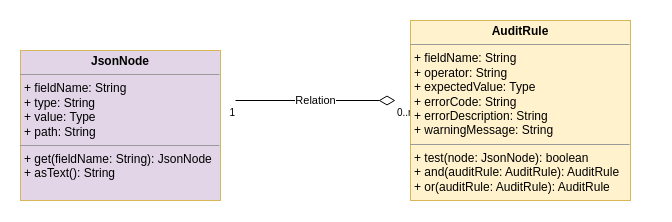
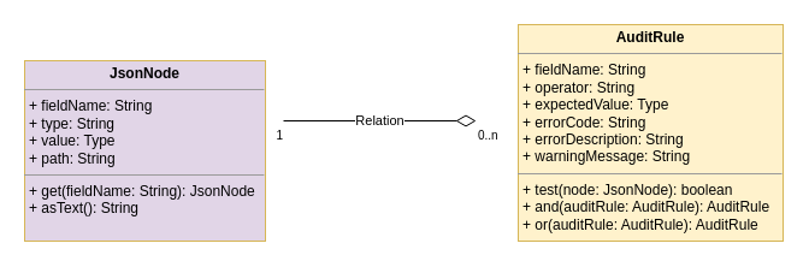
- <mxCell id="6" value="&lt;p style=&quot;margin: 0px ; margin-top: 4px ; text-align: center&quot;&gt;&lt;b&gt;AuditRule&lt;/b&gt;&lt;/p&gt;&lt;hr size=&quot;1&quot;&gt;&lt;p style=&quot;margin: 0px ; margin-left: 4px&quot;&gt;+ fieldName: String&lt;/p&gt;&lt;p style=&quot;margin: 0px ; margin-left: 4px&quot;&gt;+ operator: String&lt;/p&gt;&lt;p style=&quot;margin: 0px ; margin-left: 4px&quot;&gt;+ expectedValue: Type&lt;/p&gt;&lt;p style=&quot;margin: 0px ; margin-left: 4px&quot;&gt;+ errorCode: String&lt;/p&gt;&lt;p style=&quot;margin: 0px ; margin-left: 4px&quot;&gt;+ errorDescription: String&lt;/p&gt;&lt;p style=&quot;margin: 0px ; margin-left: 4px&quot;&gt;+ warningMessage: String&lt;/p&gt;&lt;hr size=&quot;1&quot;&gt;&lt;p style=&quot;margin: 0px ; margin-left: 4px&quot;&gt;+ test(node: JsonNode): boolean&lt;/p&gt;&lt;p style=&quot;margin: 0px ; margin-left: 4px&quot;&gt;+ and(auditRule: AuditRule): AuditRule&lt;/p&gt;&lt;p style=&quot;margin: 0px ; margin-left: 4px&quot;&gt;+ or(auditRule: AuditRule): AuditRule&lt;br&gt;&lt;/p&gt;" style="verticalAlign=top;align=left;overflow=fill;fontSize=12;fontFamily=Helvetica;html=1;fillColor=#fff2cc;strokeColor=#d6b656;" vertex="1" parent="1"><mxGeometry x="410" y="20" width="220" height="180" as="geometry" /></mxCell>
+ <mxCell id="6" value="&lt;p style=&quot;margin: 0px ; margin-top: 4px ; text-align: center&quot;&gt;&lt;b&gt;AuditRule&lt;/b&gt;&lt;/p&gt;&lt;hr size=&quot;1&quot;&gt;&lt;p style=&quot;margin: 0px ; margin-left: 4px&quot;&gt;+ fieldName: String&lt;/p&gt;&lt;p style=&quot;margin: 0px ; margin-left: 4px&quot;&gt;+ operator: String&lt;/p&gt;&lt;p style=&quot;margin: 0px ; margin-left: 4px&quot;&gt;+ expectedValue: Type&lt;/p&gt;&lt;p style=&quot;margin: 0px ; margin-left: 4px&quot;&gt;+ errorCode: String&lt;/p&gt;&lt;p style=&quot;margin: 0px ; margin-left: 4px&quot;&gt;+ errorDescription: String&lt;/p&gt;&lt;p style=&quot;margin: 0px ; margin-left: 4px&quot;&gt;+ warningMessage: String&lt;/p&gt;&lt;hr size=&quot;1&quot;&gt;&lt;p style=&quot;margin: 0px ; margin-left: 4px&quot;&gt;+ test(node: JsonNode): boolean&lt;/p&gt;&lt;p style=&quot;margin: 0px ; margin-left: 4px&quot;&gt;+ and(auditRule: AuditRule): AuditRule&lt;/p&gt;&lt;p style=&quot;margin: 0px ; margin-left: 4px&quot;&gt;+ or(auditRule: AuditRule): AuditRule&lt;br&gt;&lt;/p&gt;" style="verticalAlign=top;align=left;overflow=fill;fontSize=12;fontFamily=Helvetica;html=1;fillColor=#fff2cc;strokeColor=#d6b656;" vertex="1" parent="1"><mxGeometry x="430" y="20" width="220" height="180" as="geometry" /></mxCell>
